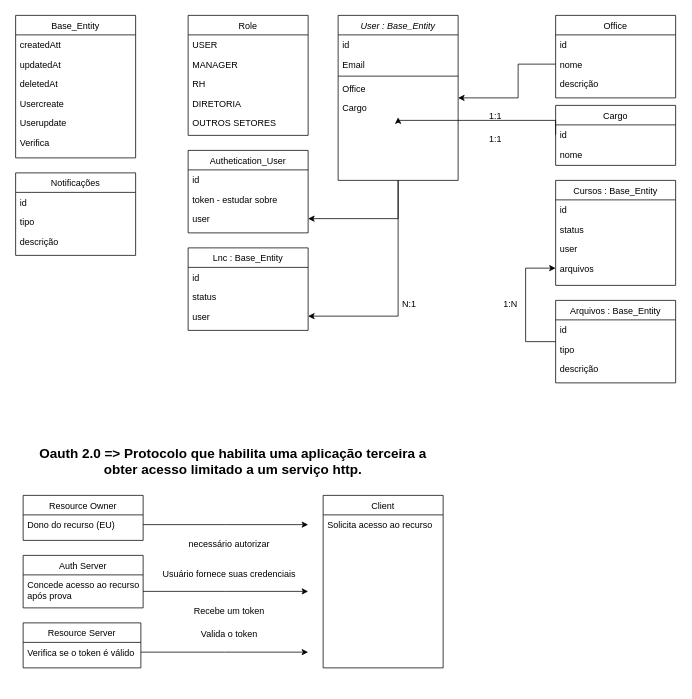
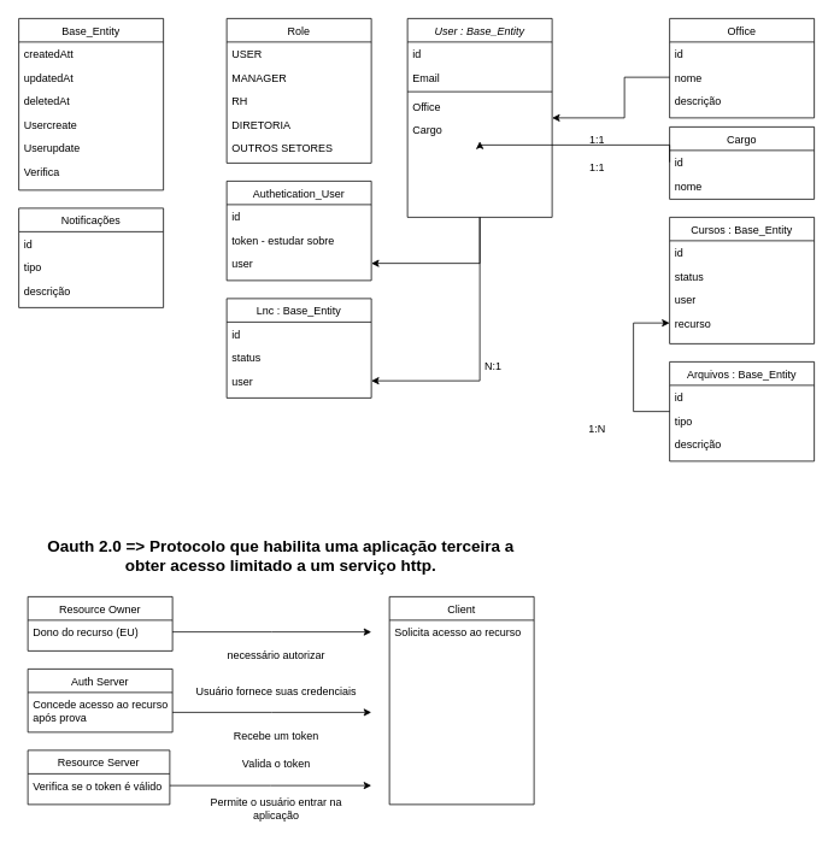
- <mxCell id="44" value="arquivos" style="text;align=left;verticalAlign=top;spacingLeft=4;spacingRight=4;overflow=hidden;rotatable=0;points=[[0,0.5],[1,0.5]];portConstraint=eastwest;rounded=0;shadow=0;html=0;" parent="40" vertex="1"><mxGeometry y="104" width="160" height="26" as="geometry" /></mxCell>
+ <mxCell id="44" value="recurso" style="text;align=left;verticalAlign=top;spacingLeft=4;spacingRight=4;overflow=hidden;rotatable=0;points=[[0,0.5],[1,0.5]];portConstraint=eastwest;rounded=0;shadow=0;html=0;" parent="40" vertex="1"><mxGeometry y="104" width="160" height="26" as="geometry" /></mxCell>
- <mxCell id="74" value="1:N" style="text;strokeColor=none;align=center;fillColor=none;html=1;verticalAlign=middle;whiteSpace=wrap;rounded=0;" parent="1" vertex="1"><mxGeometry x="650" y="390" width="60" height="30" as="geometry" /></mxCell>
+ <mxCell id="74" value="1:N" style="text;strokeColor=none;align=center;fillColor=none;html=1;verticalAlign=middle;whiteSpace=wrap;rounded=0;" parent="1" vertex="1"><mxGeometry x="630" y="460" width="60" height="30" as="geometry" /></mxCell>
+ <mxCell id="70" value="Permite o usuário entrar na aplicação" style="text;strokeColor=none;align=center;fillColor=none;html=1;verticalAlign=middle;whiteSpace=wrap;rounded=0;" parent="1" vertex="1"><mxGeometry x="210" y="880" width="190" height="30" as="geometry" /></mxCell>
